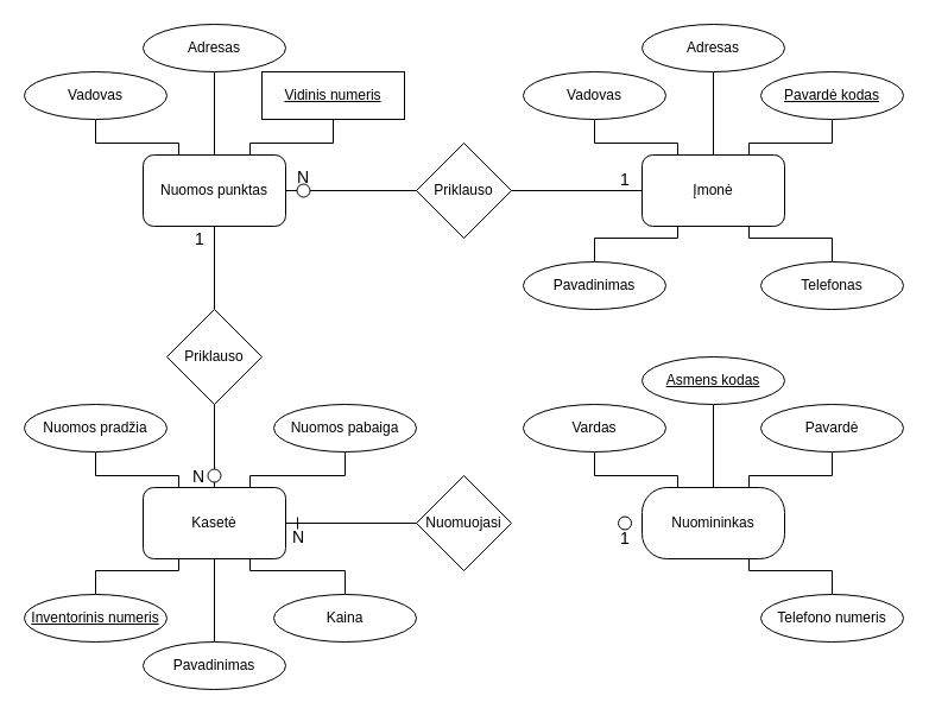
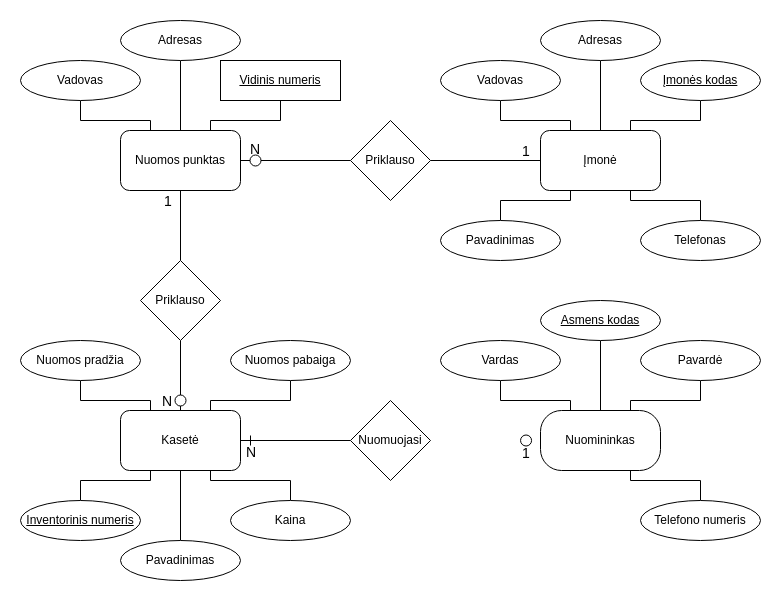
- <mxCell id="19" value="&lt;u&gt;Pavardė kodas&lt;/u&gt;" style="ellipse;whiteSpace=wrap;html=1;" parent="1" vertex="1"><mxGeometry x="640" y="60" width="120" height="40" as="geometry" /></mxCell>
+ <mxCell id="19" value="&lt;u&gt;Įmonės kodas&lt;/u&gt;" style="ellipse;whiteSpace=wrap;html=1;" parent="1" vertex="1"><mxGeometry x="640" y="60" width="120" height="40" as="geometry" /></mxCell>
